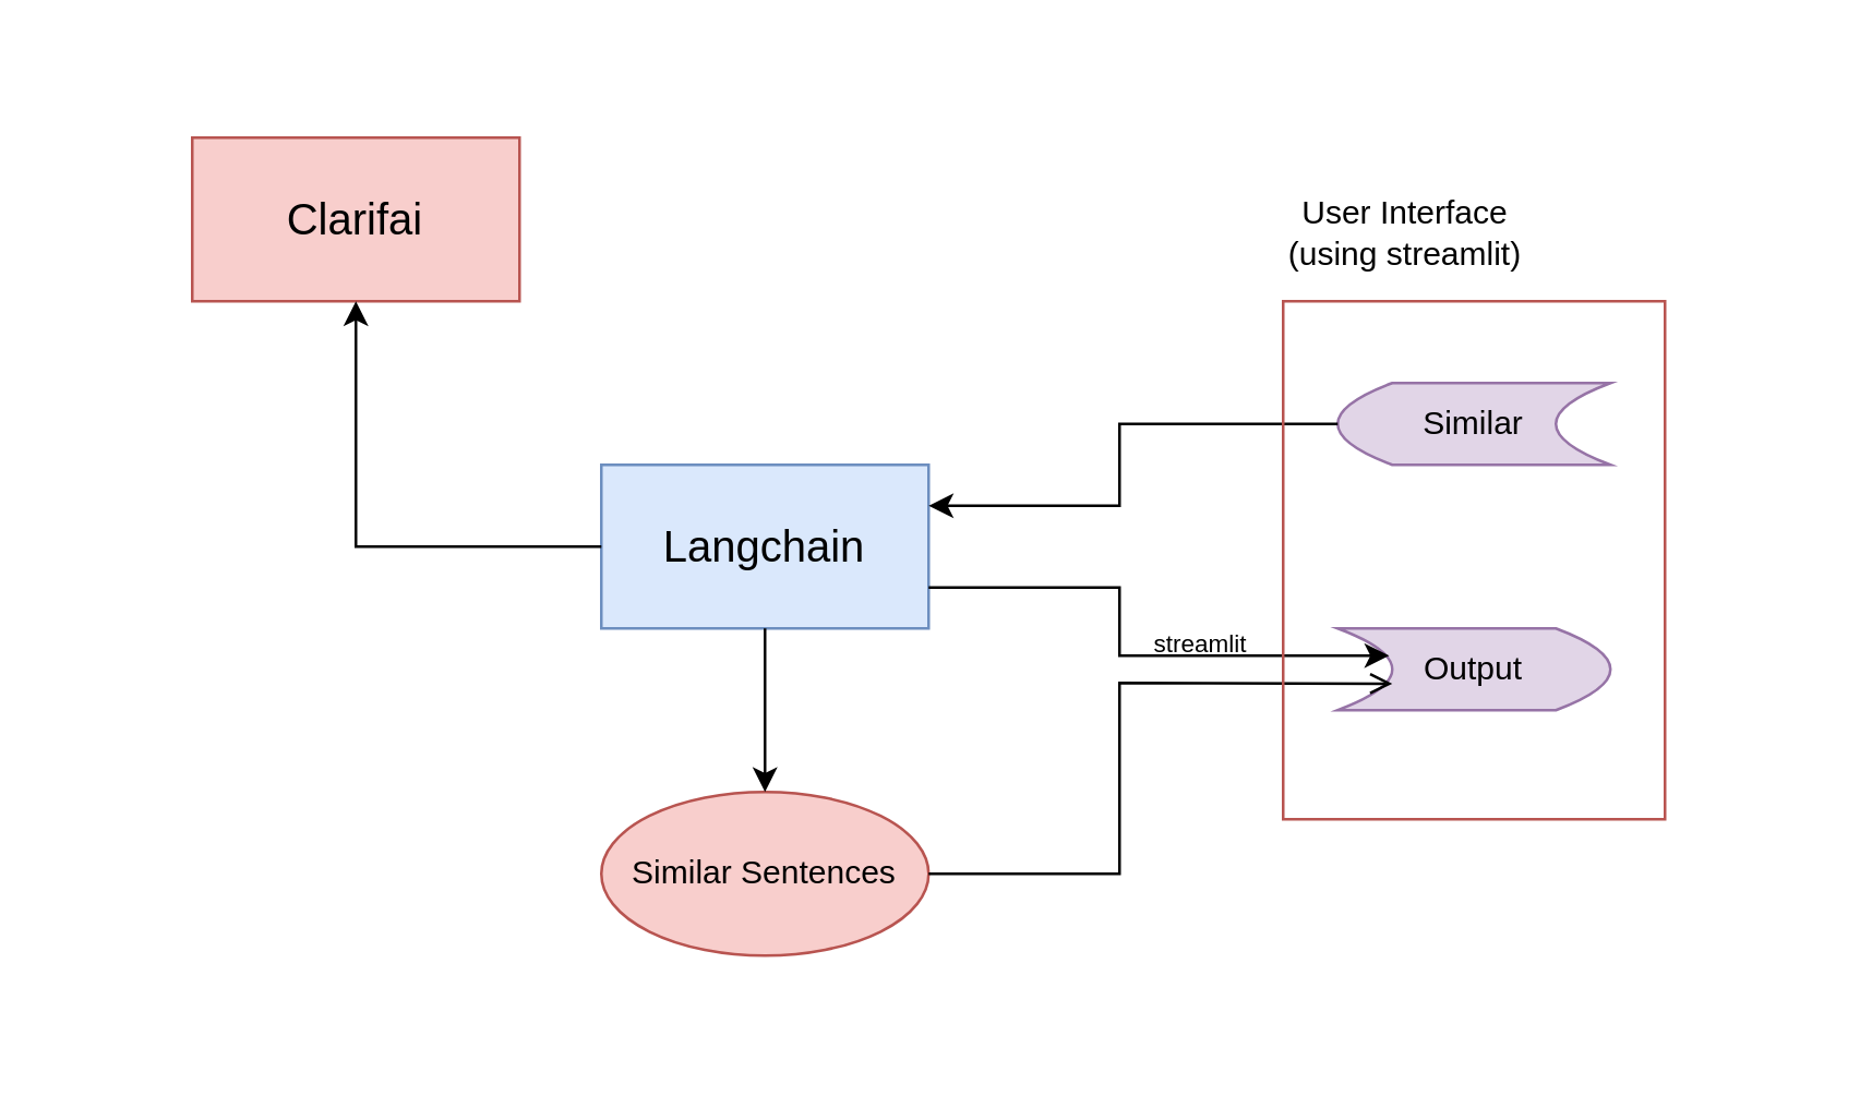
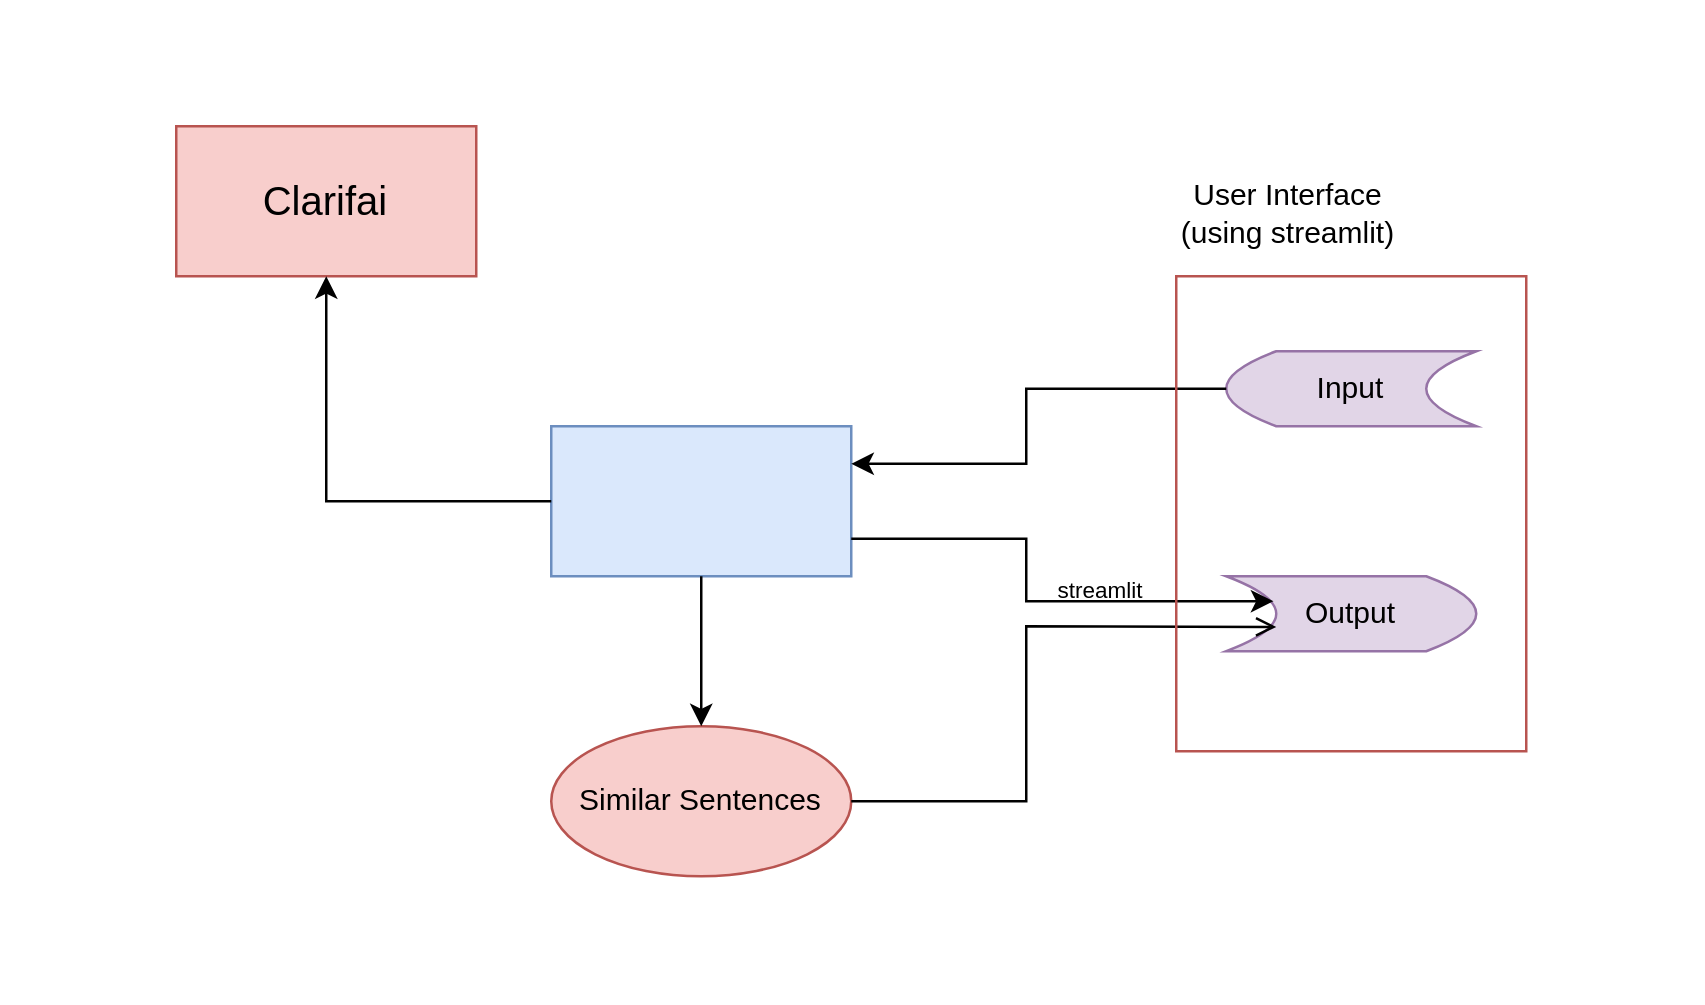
- <mxCell id="8" value="Similar" style="text;html=1;strokeColor=none;fillColor=none;align=center;verticalAlign=middle;whiteSpace=wrap;rounded=0;" vertex="1" parent="1"><mxGeometry x="510" y="140" width="60" height="30" as="geometry" /></mxCell>
+ <mxCell id="8" value="Input" style="text;html=1;strokeColor=none;fillColor=none;align=center;verticalAlign=middle;whiteSpace=wrap;rounded=0;" vertex="1" parent="1"><mxGeometry x="510" y="140" width="60" height="30" as="geometry" /></mxCell>
- <mxCell id="3" value="&lt;font style=&quot;font-size: 16px;&quot;&gt;Langchain&lt;/font&gt;" style="text;html=1;strokeColor=none;fillColor=none;align=center;verticalAlign=middle;whiteSpace=wrap;rounded=0;" vertex="1" parent="1"><mxGeometry x="235" y="180" width="90" height="40" as="geometry" /></mxCell>
